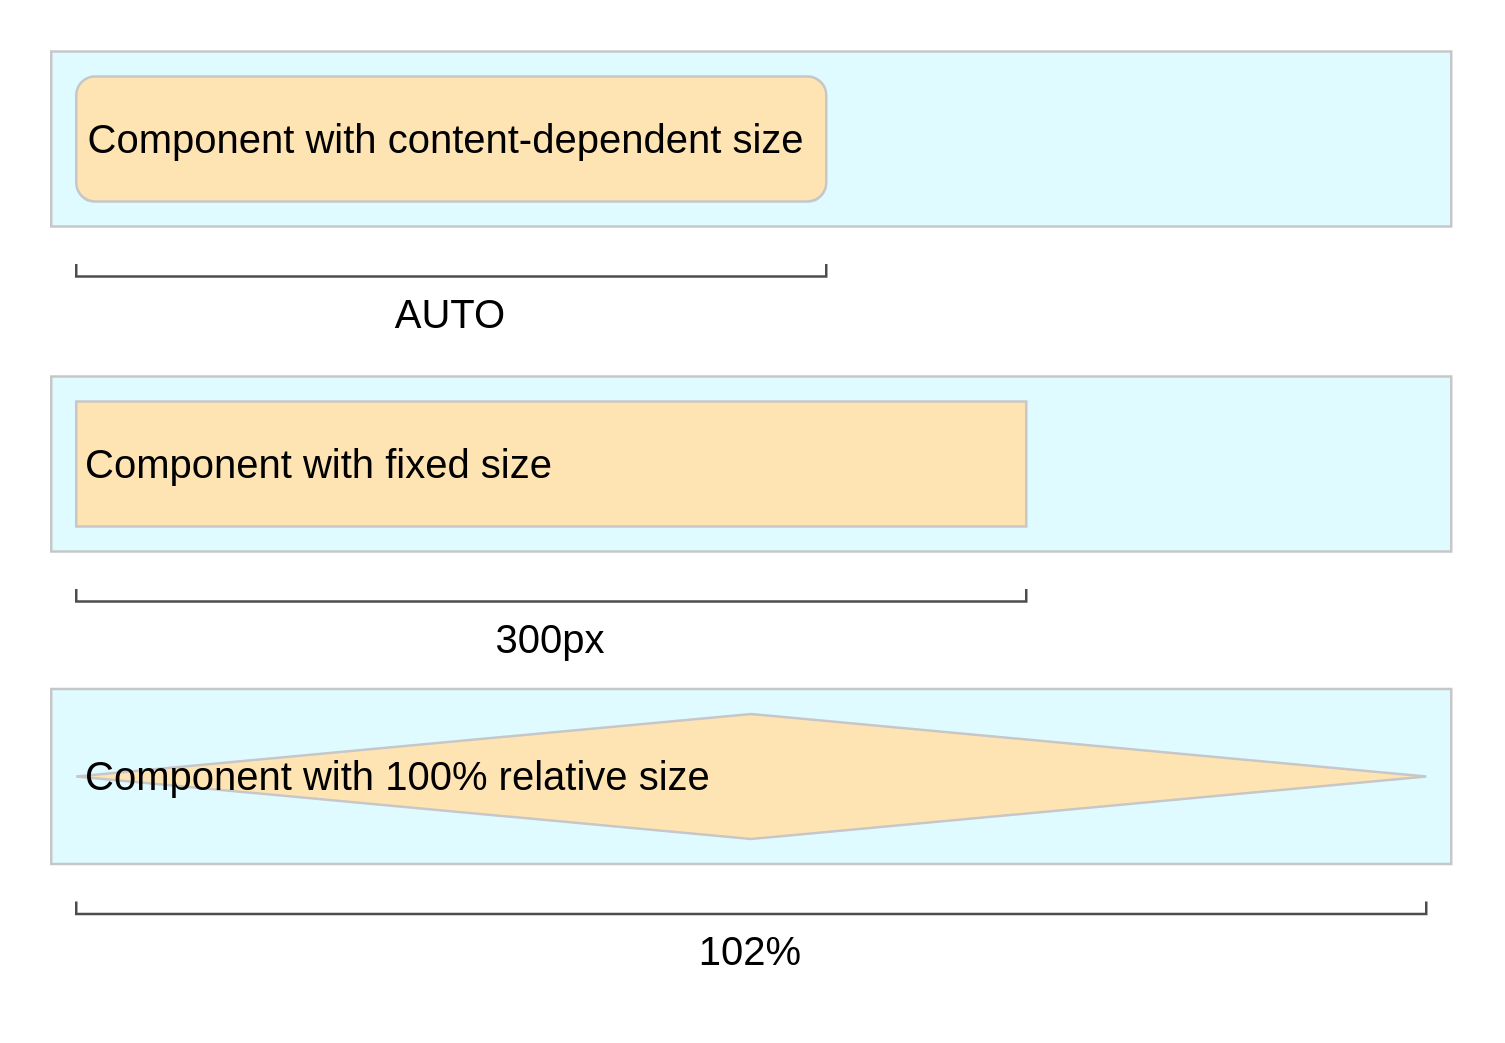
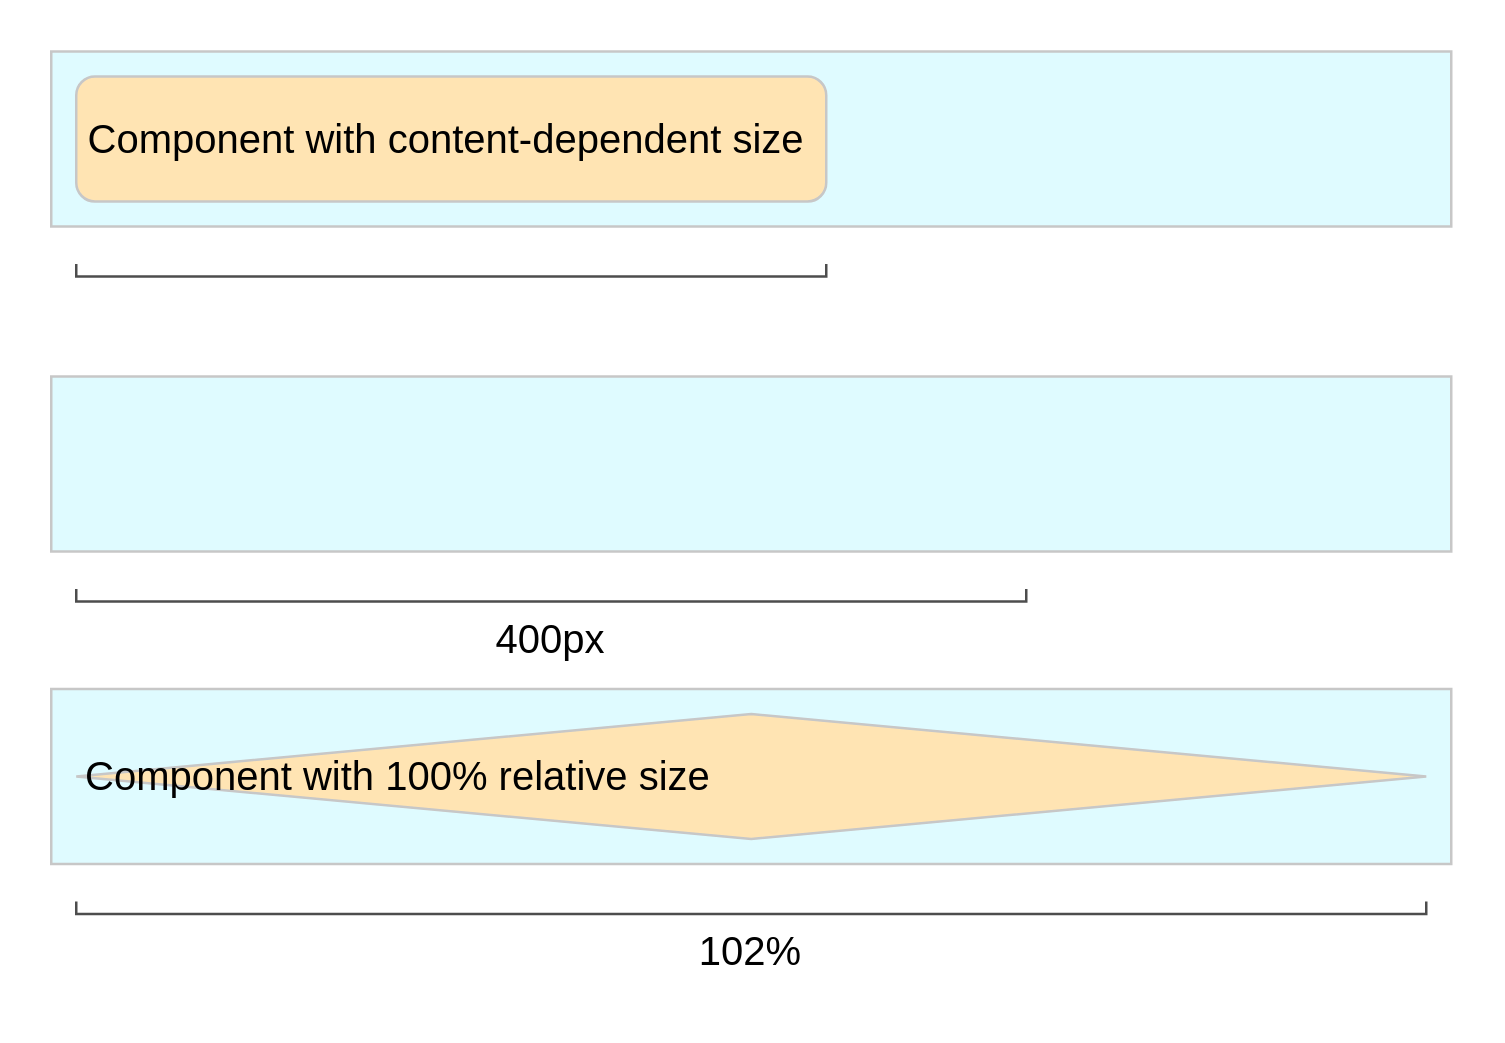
- <mxCell id="5" value="&lt;font style=&quot;font-size: 16px;&quot;&gt;AUTO&lt;/font&gt;" style="text;html=1;strokeColor=none;fillColor=none;align=center;verticalAlign=middle;whiteSpace=wrap;rounded=0;shadow=0;glass=0;sketch=0;fontSize=16;" vertex="1" parent="1"><mxGeometry x="150" y="110" width="60" height="30" as="geometry" /></mxCell>
- <mxCell id="7" value="Component with fixed size" style="rounded=0;whiteSpace=wrap;html=1;strokeColor=#C7C7C7;fillColor=#FFE4B3;glass=0;shadow=0;sketch=0;fontSize=16;align=left;spacingLeft=2;" vertex="1" parent="1"><mxGeometry x="30" y="160" width="380" height="50" as="geometry" /></mxCell>
- <mxCell id="9" value="&lt;div style=&quot;font-size: 16px;&quot;&gt;300px&lt;/div&gt;" style="text;html=1;strokeColor=none;fillColor=none;align=center;verticalAlign=middle;whiteSpace=wrap;rounded=0;shadow=0;glass=0;sketch=0;fontSize=16;" vertex="1" parent="1"><mxGeometry x="190" y="240" width="60" height="30" as="geometry" /></mxCell>
+ <mxCell id="9" value="&lt;div style=&quot;font-size: 16px;&quot;&gt;400px&lt;/div&gt;" style="text;html=1;strokeColor=none;fillColor=none;align=center;verticalAlign=middle;whiteSpace=wrap;rounded=0;shadow=0;glass=0;sketch=0;fontSize=16;" vertex="1" parent="1"><mxGeometry x="190" y="240" width="60" height="30" as="geometry" /></mxCell>
